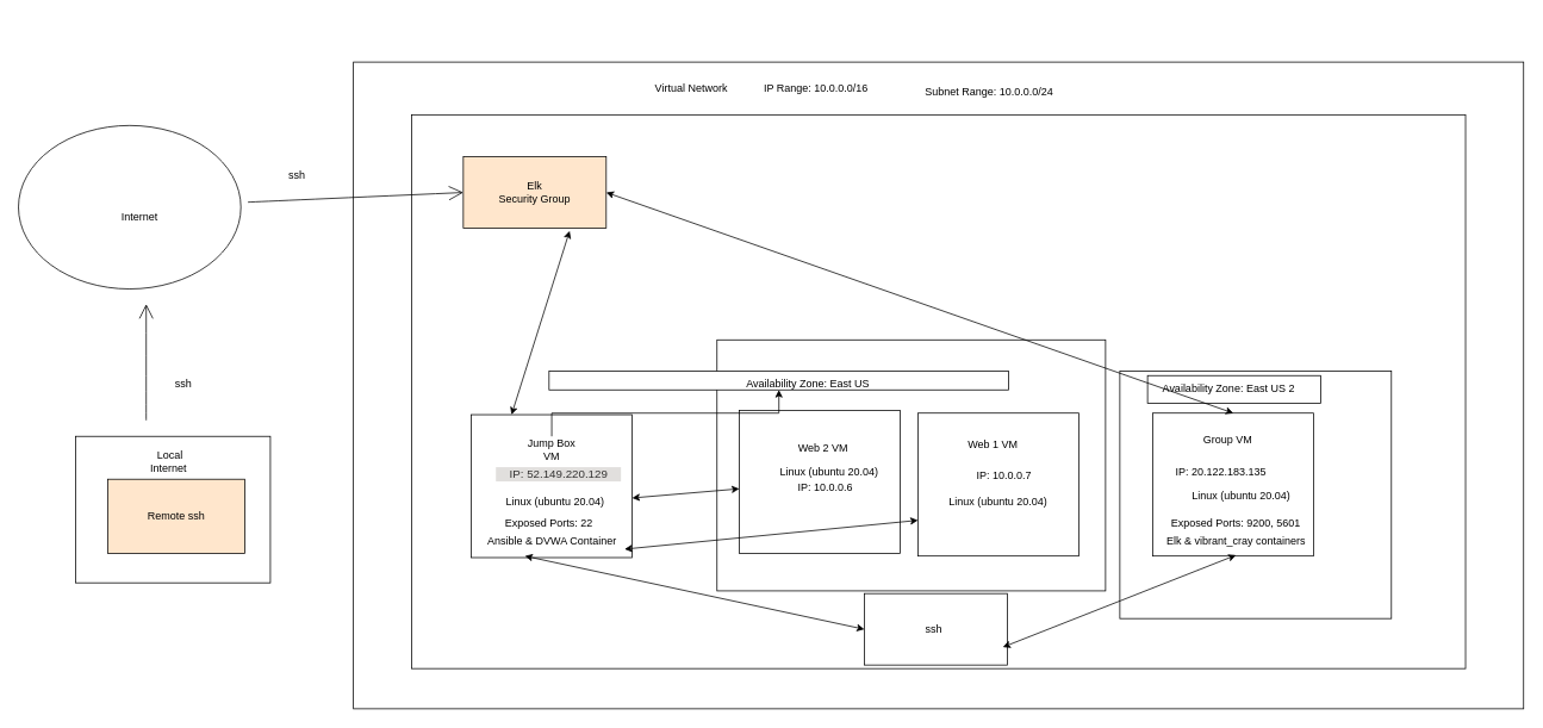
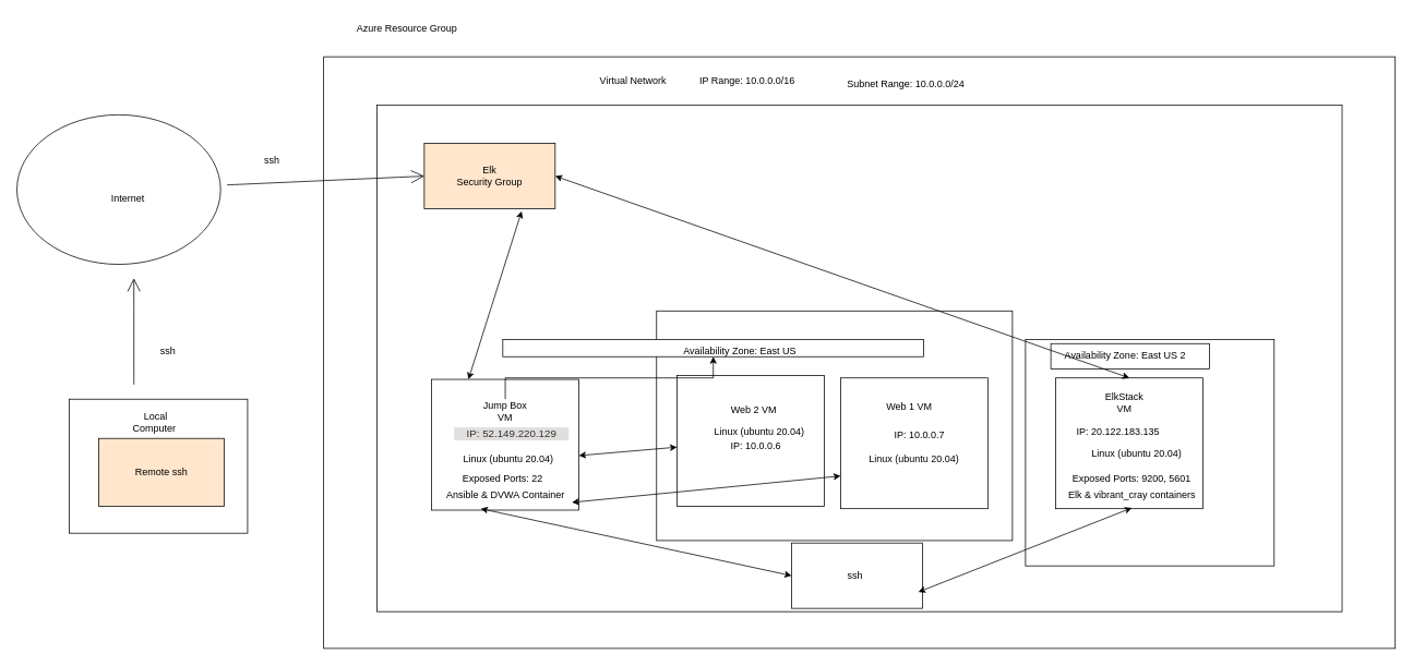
+ <mxCell id="44" value="Azure Resource Group" style="text;strokeColor=none;fillColor=none;html=1;align=center;verticalAlign=middle;whiteSpace=wrap;rounded=0;hachureGap=4;" parent="1" vertex="1"><mxGeometry x="419" y="20" width="156" height="30" as="geometry" /></mxCell>
- <mxCell id="17" value="Group VM" style="text;strokeColor=none;fillColor=none;html=1;align=center;verticalAlign=middle;whiteSpace=wrap;rounded=0;hachureGap=4;" parent="1" vertex="1"><mxGeometry x="1344" y="477" width="60" height="30" as="geometry" /></mxCell>
+ <mxCell id="17" value="ElkStack VM" style="text;strokeColor=none;fillColor=none;html=1;align=center;verticalAlign=middle;whiteSpace=wrap;rounded=0;hachureGap=4;" parent="1" vertex="1"><mxGeometry x="1344" y="477" width="60" height="30" as="geometry" /></mxCell>
- <mxCell id="40" value="Local Internet&amp;nbsp;" style="text;strokeColor=none;fillColor=none;html=1;align=center;verticalAlign=middle;whiteSpace=wrap;rounded=0;hachureGap=4;" parent="1" vertex="1"><mxGeometry x="160" y="501" width="60" height="30" as="geometry" /></mxCell>
+ <mxCell id="40" value="Local Computer&amp;nbsp;" style="text;strokeColor=none;fillColor=none;html=1;align=center;verticalAlign=middle;whiteSpace=wrap;rounded=0;hachureGap=4;" parent="1" vertex="1"><mxGeometry x="160" y="501" width="60" height="30" as="geometry" /></mxCell>
